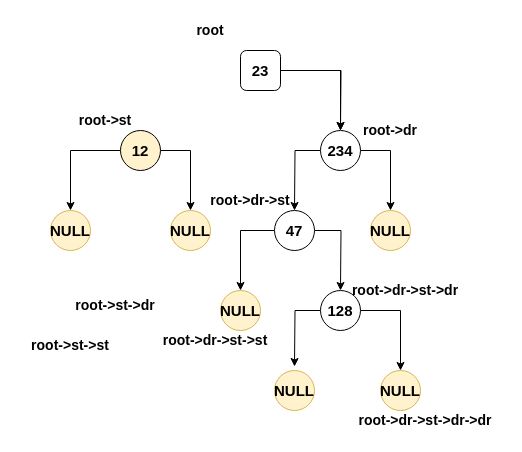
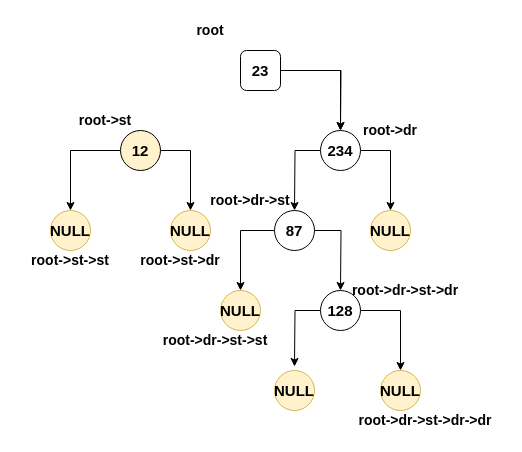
- <mxCell id="16" value="&lt;b&gt;&lt;font style=&quot;font-size: 15px&quot;&gt;47&lt;/font&gt;&lt;/b&gt;" style="ellipse;whiteSpace=wrap;html=1;aspect=fixed;" vertex="1" parent="1"><mxGeometry x="274" y="210" width="40" height="40" as="geometry" /></mxCell>
+ <mxCell id="16" value="&lt;b&gt;&lt;font style=&quot;font-size: 15px&quot;&gt;87&lt;/font&gt;&lt;/b&gt;" style="ellipse;whiteSpace=wrap;html=1;aspect=fixed;" vertex="1" parent="1"><mxGeometry x="274" y="210" width="40" height="40" as="geometry" /></mxCell>
- <mxCell id="26" value="&lt;b&gt;&lt;font style=&quot;font-size: 14px&quot;&gt;root-&amp;gt;st-&amp;gt;dr&lt;/font&gt;&lt;/b&gt;" style="text;html=1;strokeColor=none;fillColor=none;align=center;verticalAlign=middle;whiteSpace=wrap;rounded=0;" vertex="1" parent="1"><mxGeometry x="65" y="295" width="100" height="20" as="geometry" /></mxCell>
+ <mxCell id="26" value="&lt;b&gt;&lt;font style=&quot;font-size: 14px&quot;&gt;root-&amp;gt;st-&amp;gt;dr&lt;/font&gt;&lt;/b&gt;" style="text;html=1;strokeColor=none;fillColor=none;align=center;verticalAlign=middle;whiteSpace=wrap;rounded=0;" vertex="1" parent="1"><mxGeometry x="130" y="250" width="100" height="20" as="geometry" /></mxCell>
- <mxCell id="25" value="&lt;b&gt;&lt;font style=&quot;font-size: 14px&quot;&gt;root-&amp;gt;st-&amp;gt;st&lt;/font&gt;&lt;/b&gt;" style="text;html=1;strokeColor=none;fillColor=none;align=center;verticalAlign=middle;whiteSpace=wrap;rounded=0;" vertex="1" parent="1"><mxGeometry x="20" y="335" width="100" height="20" as="geometry" /></mxCell>
+ <mxCell id="25" value="&lt;b&gt;&lt;font style=&quot;font-size: 14px&quot;&gt;root-&amp;gt;st-&amp;gt;st&lt;/font&gt;&lt;/b&gt;" style="text;html=1;strokeColor=none;fillColor=none;align=center;verticalAlign=middle;whiteSpace=wrap;rounded=0;" vertex="1" parent="1"><mxGeometry x="20" y="250" width="100" height="20" as="geometry" /></mxCell>
